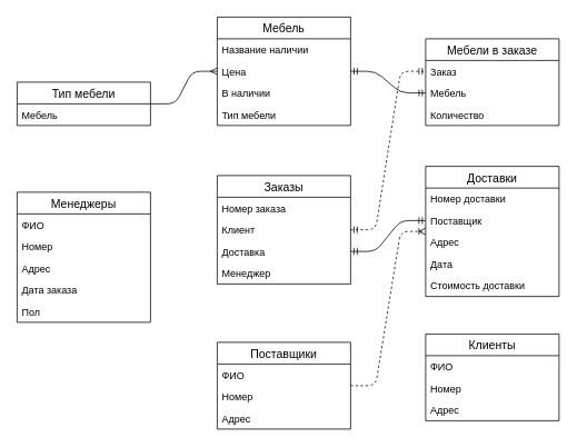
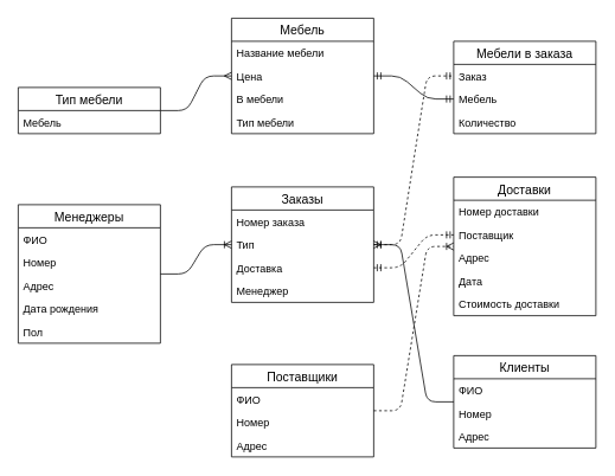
- <mxCell id="3" value="Название наличии" style="text;strokeColor=none;fillColor=none;spacingLeft=4;spacingRight=4;overflow=hidden;rotatable=0;points=[[0,0.5],[1,0.5]];portConstraint=eastwest;fontSize=12;" vertex="1" parent="2"><mxGeometry y="26" width="160" height="26" as="geometry" /></mxCell>
+ <mxCell id="3" value="Название мебели" style="text;strokeColor=none;fillColor=none;spacingLeft=4;spacingRight=4;overflow=hidden;rotatable=0;points=[[0,0.5],[1,0.5]];portConstraint=eastwest;fontSize=12;" vertex="1" parent="2"><mxGeometry y="26" width="160" height="26" as="geometry" /></mxCell>
- <mxCell id="34" value="Мебели в заказе" style="swimlane;fontStyle=0;childLayout=stackLayout;horizontal=1;startSize=26;horizontalStack=0;resizeParent=1;resizeParentMax=0;resizeLast=0;collapsible=1;marginBottom=0;align=center;fontSize=14;" vertex="1" parent="1"><mxGeometry x="510" y="46" width="160" height="104" as="geometry" /></mxCell>
+ <mxCell id="34" value="Мебели в заказа" style="swimlane;fontStyle=0;childLayout=stackLayout;horizontal=1;startSize=26;horizontalStack=0;resizeParent=1;resizeParentMax=0;resizeLast=0;collapsible=1;marginBottom=0;align=center;fontSize=14;" vertex="1" parent="1"><mxGeometry x="510" y="46" width="160" height="104" as="geometry" /></mxCell>
- <mxCell id="5" value="В наличии" style="text;strokeColor=none;fillColor=none;spacingLeft=4;spacingRight=4;overflow=hidden;rotatable=0;points=[[0,0.5],[1,0.5]];portConstraint=eastwest;fontSize=12;" vertex="1" parent="2"><mxGeometry y="78" width="160" height="26" as="geometry" /></mxCell>
+ <mxCell id="5" value="В мебели" style="text;strokeColor=none;fillColor=none;spacingLeft=4;spacingRight=4;overflow=hidden;rotatable=0;points=[[0,0.5],[1,0.5]];portConstraint=eastwest;fontSize=12;" vertex="1" parent="2"><mxGeometry y="78" width="160" height="26" as="geometry" /></mxCell>
- <mxCell id="21" value="Клиент" style="text;strokeColor=none;fillColor=none;spacingLeft=4;spacingRight=4;overflow=hidden;rotatable=0;points=[[0,0.5],[1,0.5]];portConstraint=eastwest;fontSize=12;" vertex="1" parent="19"><mxGeometry y="52" width="160" height="26" as="geometry" /></mxCell>
+ <mxCell id="21" value="Тип" style="text;strokeColor=none;fillColor=none;spacingLeft=4;spacingRight=4;overflow=hidden;rotatable=0;points=[[0,0.5],[1,0.5]];portConstraint=eastwest;fontSize=12;" vertex="1" parent="19"><mxGeometry y="52" width="160" height="26" as="geometry" /></mxCell>
- <mxCell id="41" value="" style="edgeStyle=entityRelationEdgeStyle;fontSize=12;html=1;endArrow=ERmandOne;startArrow=ERmandOne;" edge="1" parent="1" source="22" target="30"><mxGeometry width="100" height="100" relative="1" as="geometry"><mxPoint x="300" y="330" as="sourcePoint" /><mxPoint x="400" y="230" as="targetPoint" /></mxGeometry></mxCell>
+ <mxCell id="41" value="" style="edgeStyle=entityRelationEdgeStyle;fontSize=12;html=1;endArrow=ERmandOne;startArrow=ERmandOne;dashed=1;" edge="1" parent="1" source="22" target="30"><mxGeometry width="100" height="100" relative="1" as="geometry"><mxPoint x="300" y="330" as="sourcePoint" /><mxPoint x="400" y="230" as="targetPoint" /></mxGeometry></mxCell>
+ <mxCell id="40" value="" style="edgeStyle=entityRelationEdgeStyle;fontSize=12;html=1;endArrow=ERoneToMany;" edge="1" parent="1" source="13" target="19"><mxGeometry width="100" height="100" relative="1" as="geometry"><mxPoint x="300" y="330" as="sourcePoint" /><mxPoint x="400" y="230" as="targetPoint" /></mxGeometry></mxCell>
- <mxCell id="17" value="Дата заказа" style="text;strokeColor=none;fillColor=none;spacingLeft=4;spacingRight=4;overflow=hidden;rotatable=0;points=[[0,0.5],[1,0.5]];portConstraint=eastwest;fontSize=12;" vertex="1" parent="13"><mxGeometry y="104" width="160" height="26" as="geometry" /></mxCell>
+ <mxCell id="17" value="Дата рождения" style="text;strokeColor=none;fillColor=none;spacingLeft=4;spacingRight=4;overflow=hidden;rotatable=0;points=[[0,0.5],[1,0.5]];portConstraint=eastwest;fontSize=12;" vertex="1" parent="13"><mxGeometry y="104" width="160" height="26" as="geometry" /></mxCell>
+ <mxCell id="39" value="" style="edgeStyle=entityRelationEdgeStyle;fontSize=12;html=1;endArrow=ERoneToMany;" edge="1" parent="1" source="24" target="19"><mxGeometry width="100" height="100" relative="1" as="geometry"><mxPoint x="470" y="452" as="sourcePoint" /><mxPoint x="400" y="230" as="targetPoint" /></mxGeometry></mxCell>
